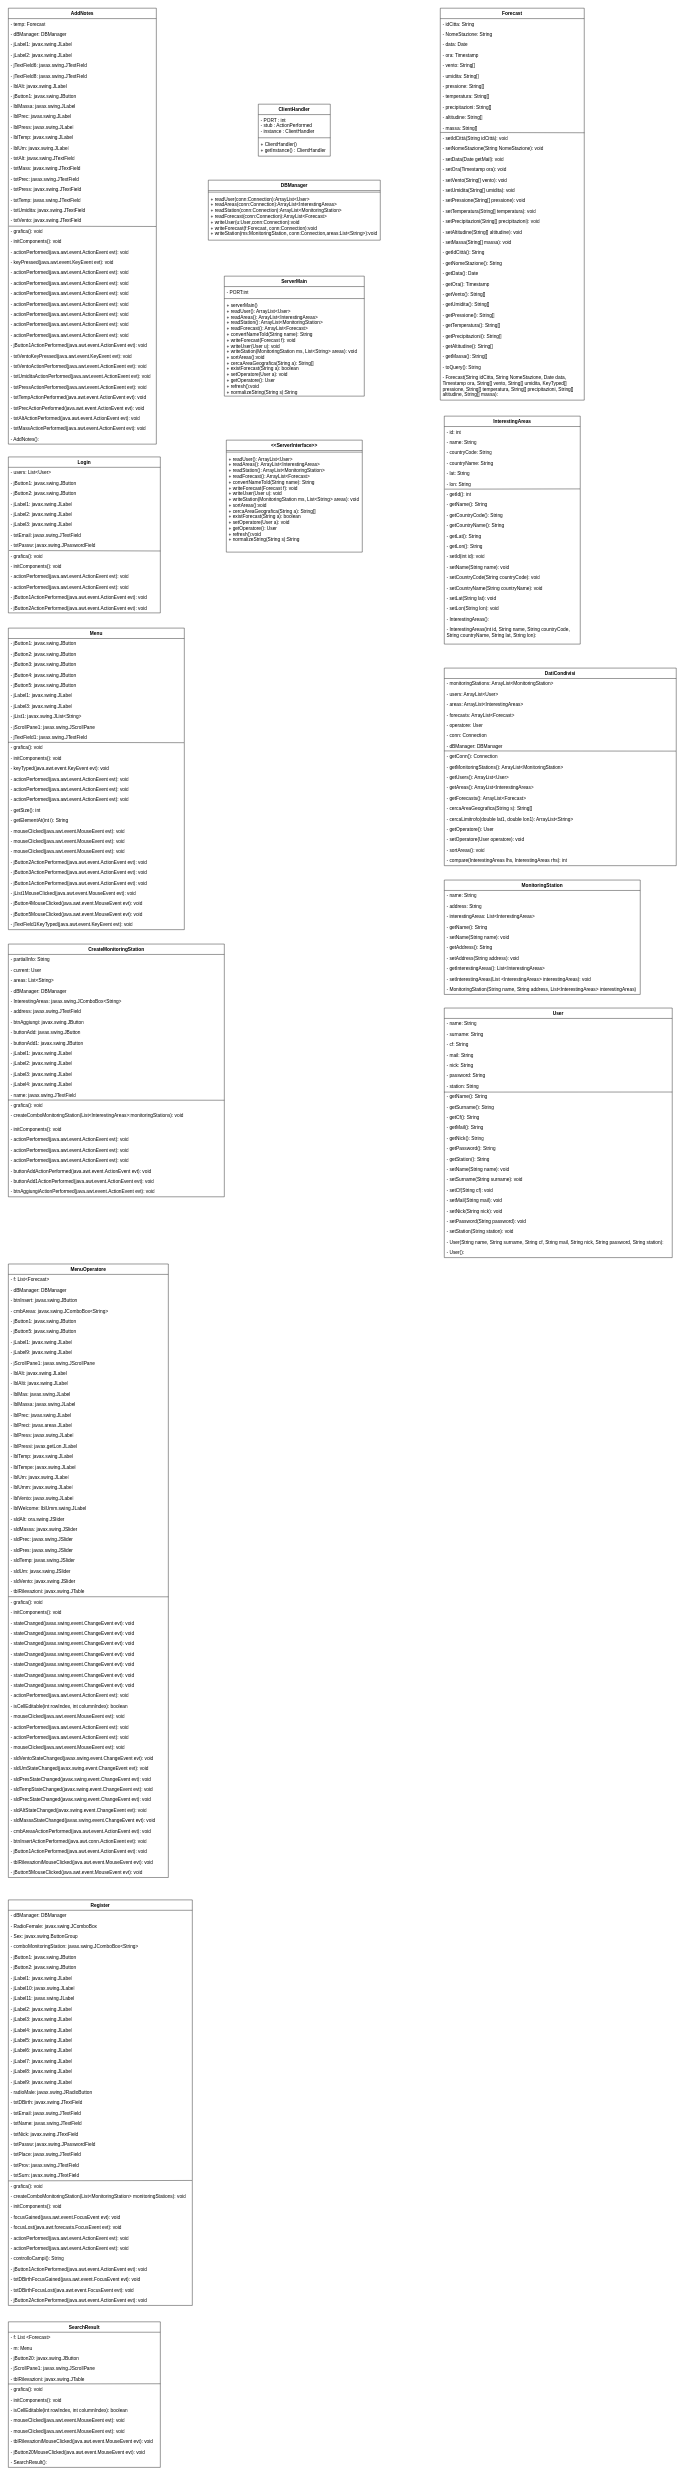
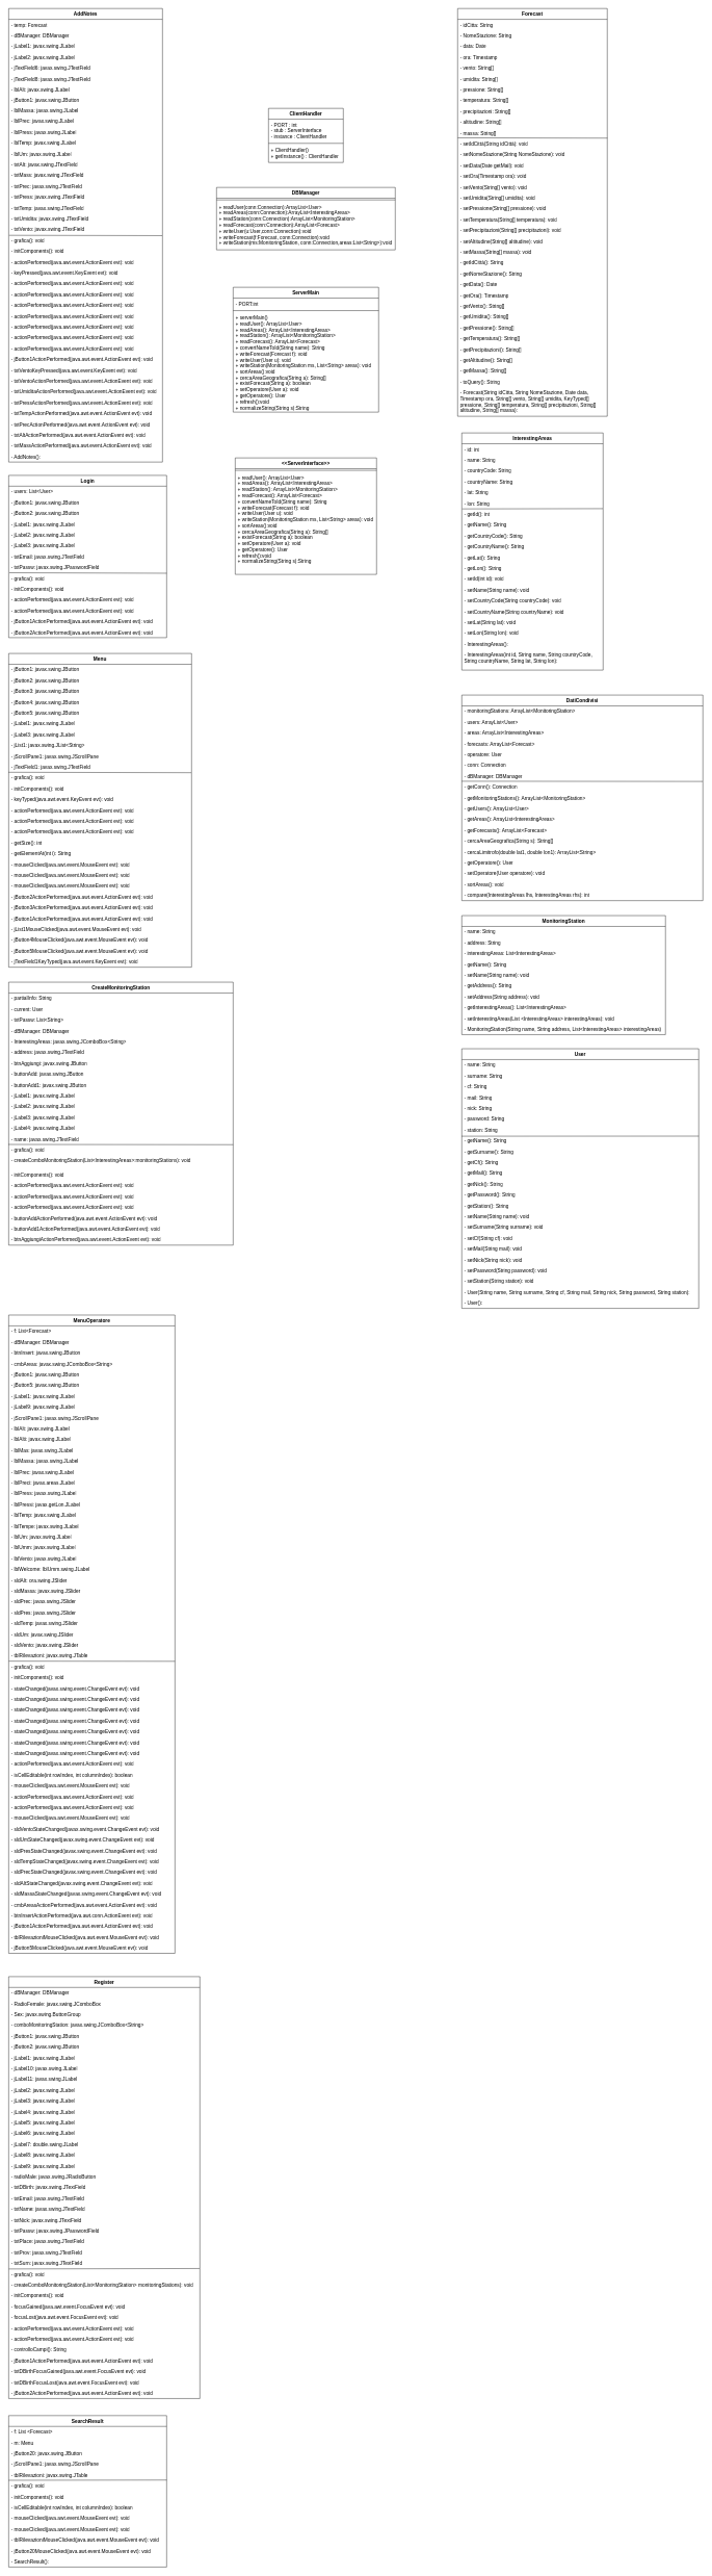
- <mxCell id="347" value="- PORT : int&lt;div&gt;- stub : ActionPerformed&lt;/div&gt;&lt;div&gt;- instance : ClientHandler&lt;/div&gt;" style="text;strokeColor=none;fillColor=none;align=left;verticalAlign=top;spacingLeft=4;spacingRight=4;overflow=hidden;rotatable=0;points=[[0,0.5],[1,0.5]];portConstraint=eastwest;whiteSpace=wrap;html=1;" vertex="1" parent="346"><mxGeometry y="26" width="180" height="54" as="geometry" /></mxCell>
+ <mxCell id="347" value="- PORT : int&lt;div&gt;- stub : ServerInterface&lt;/div&gt;&lt;div&gt;- instance : ClientHandler&lt;/div&gt;" style="text;strokeColor=none;fillColor=none;align=left;verticalAlign=top;spacingLeft=4;spacingRight=4;overflow=hidden;rotatable=0;points=[[0,0.5],[1,0.5]];portConstraint=eastwest;whiteSpace=wrap;html=1;" vertex="1" parent="346"><mxGeometry y="26" width="180" height="54" as="geometry" /></mxCell>
- <mxCell id="73" value="- areas: List&amp;lt;String&amp;gt;" style="text;strokeColor=none;fillColor=none;align=left;verticalAlign=top;spacingLeft=4;spacingRight=4;overflow=hidden;rotatable=0;points=[[0,0.5],[1,0.5]];portConstraint=eastwest;whiteSpace=wrap;html=1;" parent="70" vertex="1"><mxGeometry y="78" width="540" height="26" as="geometry" /></mxCell>
+ <mxCell id="73" value="- txtPassw: List&amp;lt;String&amp;gt;" style="text;strokeColor=none;fillColor=none;align=left;verticalAlign=top;spacingLeft=4;spacingRight=4;overflow=hidden;rotatable=0;points=[[0,0.5],[1,0.5]];portConstraint=eastwest;whiteSpace=wrap;html=1;" parent="70" vertex="1"><mxGeometry y="78" width="540" height="26" as="geometry" /></mxCell>
- <mxCell id="306" value="- jLabel7: javax.swing.JLabel" style="text;strokeColor=none;fillColor=none;align=left;verticalAlign=top;spacingLeft=4;spacingRight=4;overflow=hidden;rotatable=0;points=[[0,0.5],[1,0.5]];portConstraint=eastwest;whiteSpace=wrap;html=1;" parent="291" vertex="1"><mxGeometry y="390" width="460" height="26" as="geometry" /></mxCell>
+ <mxCell id="306" value="- jLabel7: double.swing.JLabel" style="text;strokeColor=none;fillColor=none;align=left;verticalAlign=top;spacingLeft=4;spacingRight=4;overflow=hidden;rotatable=0;points=[[0,0.5],[1,0.5]];portConstraint=eastwest;whiteSpace=wrap;html=1;" parent="291" vertex="1"><mxGeometry y="390" width="460" height="26" as="geometry" /></mxCell>
- <mxCell id="322" value="- focusLost(java.awt.forecasts.FocusEvent evt): void" style="text;strokeColor=none;fillColor=none;align=left;verticalAlign=top;spacingLeft=4;spacingRight=4;overflow=hidden;rotatable=0;points=[[0,0.5],[1,0.5]];portConstraint=eastwest;whiteSpace=wrap;html=1;" parent="291" vertex="1"><mxGeometry y="806" width="460" height="26" as="geometry" /></mxCell>
+ <mxCell id="322" value="- focusLost(java.awt.event.FocusEvent evt): void" style="text;strokeColor=none;fillColor=none;align=left;verticalAlign=top;spacingLeft=4;spacingRight=4;overflow=hidden;rotatable=0;points=[[0,0.5],[1,0.5]];portConstraint=eastwest;whiteSpace=wrap;html=1;" parent="291" vertex="1"><mxGeometry y="806" width="460" height="26" as="geometry" /></mxCell>
